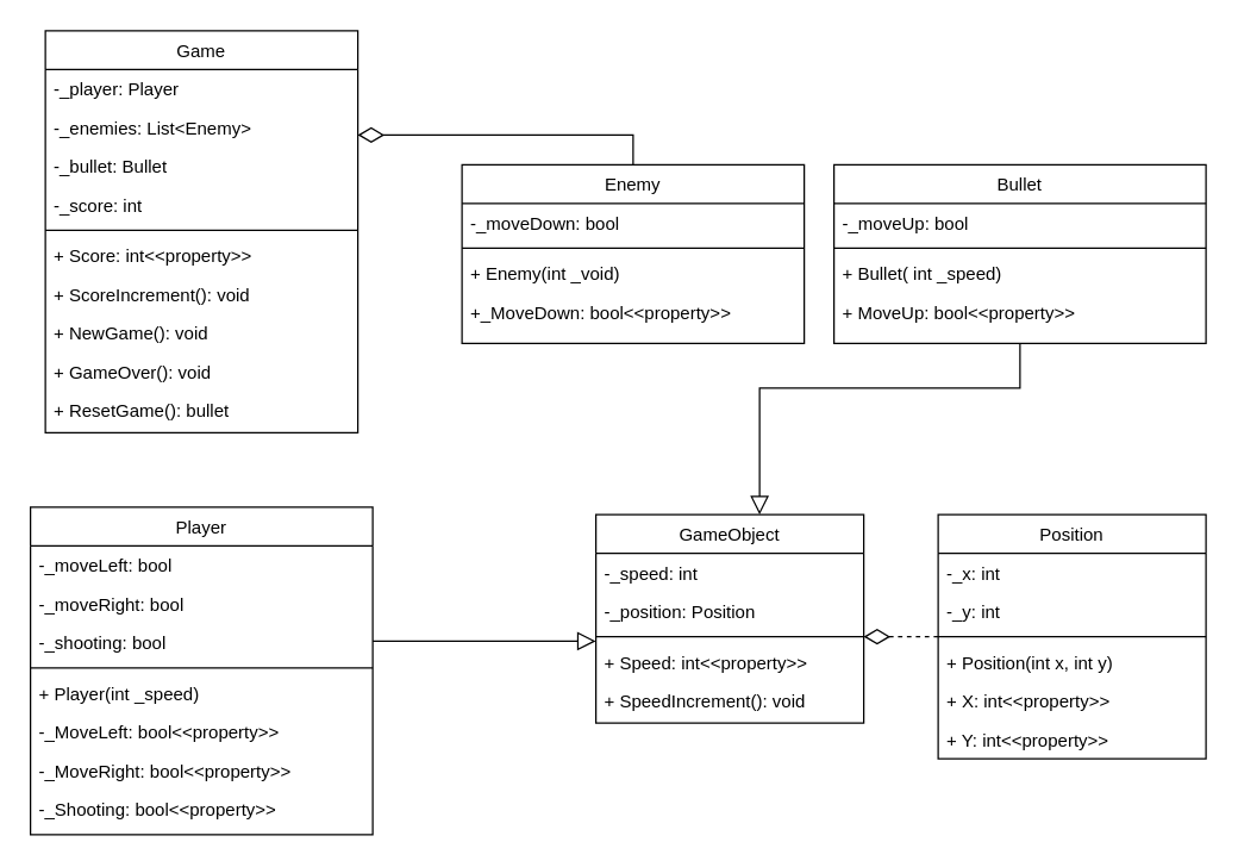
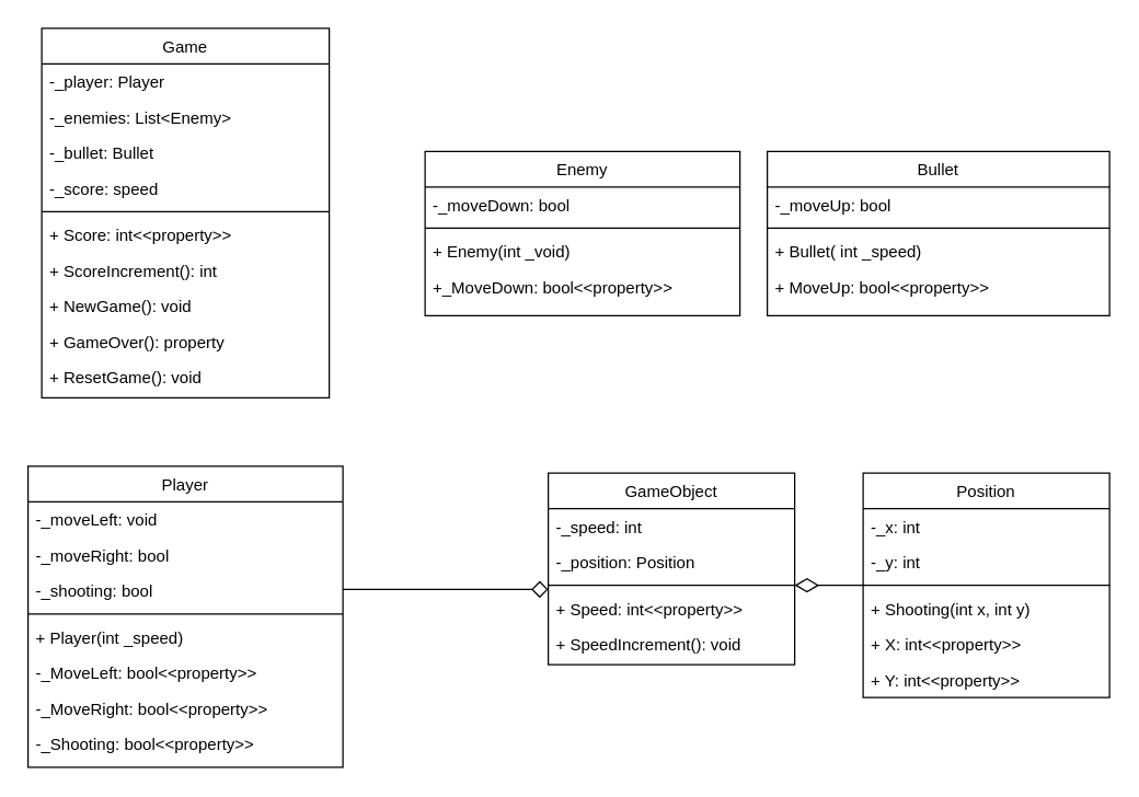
- <mxCell id="23" style="edgeStyle=orthogonalEdgeStyle;rounded=0;orthogonalLoop=1;jettySize=auto;html=1;labelBackgroundColor=default;fontColor=default;endArrow=diamondThin;endFill=0;endSize=15;strokeColor=default;exitX=0.5;exitY=0;exitDx=0;exitDy=0;" parent="1" source="24" target="2" edge="1"><mxGeometry relative="1" as="geometry"><mxPoint x="260" y="197" as="targetPoint" /><Array as="points"><mxPoint x="425" y="90" /></Array></mxGeometry></mxCell>
- <mxCell id="6" value="-_score: int" style="text;align=left;verticalAlign=top;spacingLeft=4;spacingRight=4;overflow=hidden;rotatable=0;points=[[0,0.5],[1,0.5]];portConstraint=eastwest;rounded=0;shadow=0;html=0;fontColor=default;" parent="2" vertex="1"><mxGeometry y="104" width="210" height="26" as="geometry" /></mxCell>
+ <mxCell id="6" value="-_score: speed" style="text;align=left;verticalAlign=top;spacingLeft=4;spacingRight=4;overflow=hidden;rotatable=0;points=[[0,0.5],[1,0.5]];portConstraint=eastwest;rounded=0;shadow=0;html=0;fontColor=default;" parent="2" vertex="1"><mxGeometry y="104" width="210" height="26" as="geometry" /></mxCell>
- <mxCell id="9" value="+ ScoreIncrement(): void" style="text;align=left;verticalAlign=top;spacingLeft=4;spacingRight=4;overflow=hidden;rotatable=0;points=[[0,0.5],[1,0.5]];portConstraint=eastwest;fontColor=default;" parent="2" vertex="1"><mxGeometry y="164" width="210" height="26" as="geometry" /></mxCell>
+ <mxCell id="9" value="+ ScoreIncrement(): int" style="text;align=left;verticalAlign=top;spacingLeft=4;spacingRight=4;overflow=hidden;rotatable=0;points=[[0,0.5],[1,0.5]];portConstraint=eastwest;fontColor=default;" parent="2" vertex="1"><mxGeometry y="164" width="210" height="26" as="geometry" /></mxCell>
- <mxCell id="11" value="+ GameOver(): void" style="text;align=left;verticalAlign=top;spacingLeft=4;spacingRight=4;overflow=hidden;rotatable=0;points=[[0,0.5],[1,0.5]];portConstraint=eastwest;fontColor=default;" parent="2" vertex="1"><mxGeometry y="216" width="210" height="26" as="geometry" /></mxCell>
+ <mxCell id="11" value="+ GameOver(): property" style="text;align=left;verticalAlign=top;spacingLeft=4;spacingRight=4;overflow=hidden;rotatable=0;points=[[0,0.5],[1,0.5]];portConstraint=eastwest;fontColor=default;" parent="2" vertex="1"><mxGeometry y="216" width="210" height="26" as="geometry" /></mxCell>
- <mxCell id="29" style="edgeStyle=orthogonalEdgeStyle;rounded=0;orthogonalLoop=1;jettySize=auto;html=1;labelBackgroundColor=default;fontColor=default;endArrow=block;endFill=0;endSize=10;strokeColor=default;" parent="1" source="30" target="35" edge="1"><mxGeometry relative="1" as="geometry"><mxPoint x="568" y="330" as="targetPoint" /><Array as="points"><mxPoint x="685" y="260" /><mxPoint x="510" y="260" /></Array></mxGeometry></mxCell>
- <mxCell id="12" value="+ ResetGame(): bullet" style="text;align=left;verticalAlign=top;spacingLeft=4;spacingRight=4;overflow=hidden;rotatable=0;points=[[0,0.5],[1,0.5]];portConstraint=eastwest;fontColor=default;" parent="2" vertex="1"><mxGeometry y="242" width="210" height="26" as="geometry" /></mxCell>
+ <mxCell id="12" value="+ ResetGame(): void" style="text;align=left;verticalAlign=top;spacingLeft=4;spacingRight=4;overflow=hidden;rotatable=0;points=[[0,0.5],[1,0.5]];portConstraint=eastwest;fontColor=default;" parent="2" vertex="1"><mxGeometry y="242" width="210" height="26" as="geometry" /></mxCell>
- <mxCell id="15" value="-_moveLeft: bool" style="text;align=left;verticalAlign=top;spacingLeft=4;spacingRight=4;overflow=hidden;rotatable=0;points=[[0,0.5],[1,0.5]];portConstraint=eastwest;fontColor=default;" parent="14" vertex="1"><mxGeometry y="26" width="230" height="26" as="geometry" /></mxCell>
+ <mxCell id="15" value="-_moveLeft: void" style="text;align=left;verticalAlign=top;spacingLeft=4;spacingRight=4;overflow=hidden;rotatable=0;points=[[0,0.5],[1,0.5]];portConstraint=eastwest;fontColor=default;" parent="14" vertex="1"><mxGeometry y="26" width="230" height="26" as="geometry" /></mxCell>
- <mxCell id="41" style="edgeStyle=orthogonalEdgeStyle;rounded=0;orthogonalLoop=1;jettySize=auto;html=1;endSize=15;endArrow=diamondThin;endFill=0;dashed=1;" parent="1" source="42" target="35" edge="1"><mxGeometry relative="1" as="geometry"><Array as="points"><mxPoint x="630" y="427" /><mxPoint x="630" y="427" /></Array></mxGeometry></mxCell>
+ <mxCell id="41" style="edgeStyle=orthogonalEdgeStyle;rounded=0;orthogonalLoop=1;jettySize=auto;html=1;endSize=15;endArrow=diamondThin;endFill=0;" parent="1" source="42" target="35" edge="1"><mxGeometry relative="1" as="geometry"><Array as="points"><mxPoint x="630" y="427" /><mxPoint x="630" y="427" /></Array></mxGeometry></mxCell>
- <mxCell id="13" style="edgeStyle=orthogonalEdgeStyle;rounded=0;orthogonalLoop=1;jettySize=auto;html=1;labelBackgroundColor=default;fontColor=default;endArrow=block;endFill=0;endSize=10;strokeColor=default;" parent="1" source="14" target="35" edge="1"><mxGeometry relative="1" as="geometry"><mxPoint x="460" y="406" as="targetPoint" /><Array as="points"><mxPoint x="380" y="430" /><mxPoint x="380" y="430" /></Array></mxGeometry></mxCell>
+ <mxCell id="13" style="edgeStyle=orthogonalEdgeStyle;rounded=0;orthogonalLoop=1;jettySize=auto;html=1;labelBackgroundColor=default;fontColor=default;endArrow=diamond;endFill=0;endSize=10;strokeColor=default;" parent="1" source="14" target="35" edge="1"><mxGeometry relative="1" as="geometry"><mxPoint x="460" y="406" as="targetPoint" /><Array as="points"><mxPoint x="380" y="430" /><mxPoint x="380" y="430" /></Array></mxGeometry></mxCell>
- <mxCell id="46" value="+ Position(int x, int y)" style="text;align=left;verticalAlign=top;spacingLeft=4;spacingRight=4;overflow=hidden;rotatable=0;points=[[0,0.5],[1,0.5]];portConstraint=eastwest;fontColor=default;" parent="42" vertex="1"><mxGeometry y="86" width="180" height="26" as="geometry" /></mxCell>
+ <mxCell id="46" value="+ Shooting(int x, int y)" style="text;align=left;verticalAlign=top;spacingLeft=4;spacingRight=4;overflow=hidden;rotatable=0;points=[[0,0.5],[1,0.5]];portConstraint=eastwest;fontColor=default;" parent="42" vertex="1"><mxGeometry y="86" width="180" height="26" as="geometry" /></mxCell>
